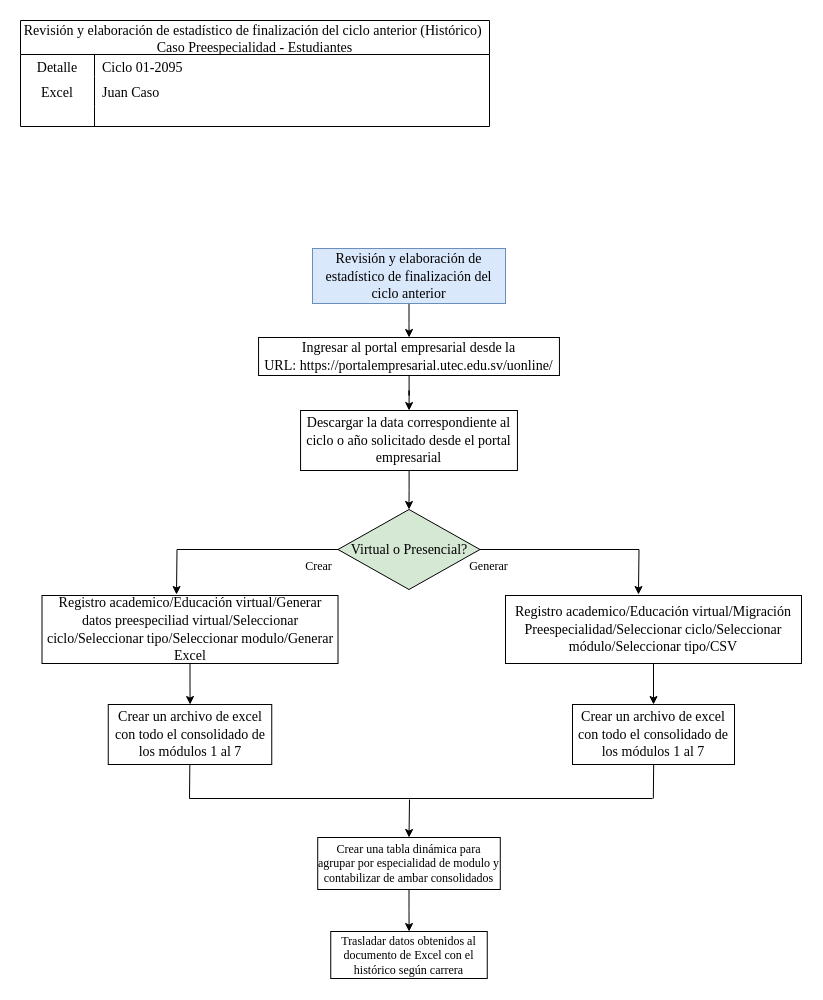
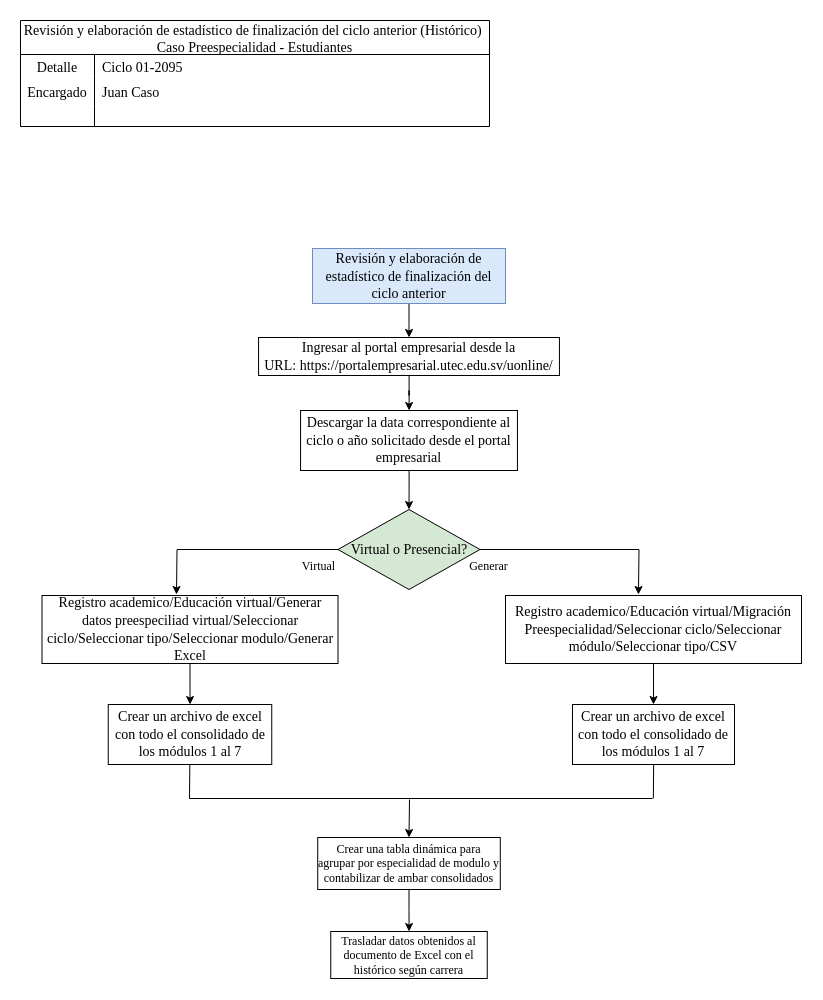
- <mxCell id="8" value="&lt;font style=&quot;font-size: 14px;&quot;&gt;Excel&lt;/font&gt;" style="shape=partialRectangle;html=1;whiteSpace=wrap;connectable=0;fillColor=none;top=0;left=0;bottom=0;right=0;overflow=hidden;strokeColor=inherit;fontSize=16;fontFamily=Times New Roman;" vertex="1" parent="7"><mxGeometry width="74" height="30" as="geometry"><mxRectangle width="74" height="30" as="alternateBounds" /></mxGeometry></mxCell>
+ <mxCell id="8" value="&lt;font style=&quot;font-size: 14px;&quot;&gt;Encargado&lt;/font&gt;" style="shape=partialRectangle;html=1;whiteSpace=wrap;connectable=0;fillColor=none;top=0;left=0;bottom=0;right=0;overflow=hidden;strokeColor=inherit;fontSize=16;fontFamily=Times New Roman;" vertex="1" parent="7"><mxGeometry width="74" height="30" as="geometry"><mxRectangle width="74" height="30" as="alternateBounds" /></mxGeometry></mxCell>
- <mxCell id="22" value="&lt;font face=&quot;Times New Roman&quot;&gt;Crear&lt;/font&gt;" style="text;html=1;align=center;verticalAlign=middle;resizable=0;points=[];autosize=1;strokeColor=none;fillColor=none;" vertex="1" parent="1"><mxGeometry x="292" y="553" width="51" height="26" as="geometry" /></mxCell>
+ <mxCell id="22" value="&lt;font face=&quot;Times New Roman&quot;&gt;Virtual&lt;/font&gt;" style="text;html=1;align=center;verticalAlign=middle;resizable=0;points=[];autosize=1;strokeColor=none;fillColor=none;" vertex="1" parent="1"><mxGeometry x="292" y="553" width="51" height="26" as="geometry" /></mxCell>
